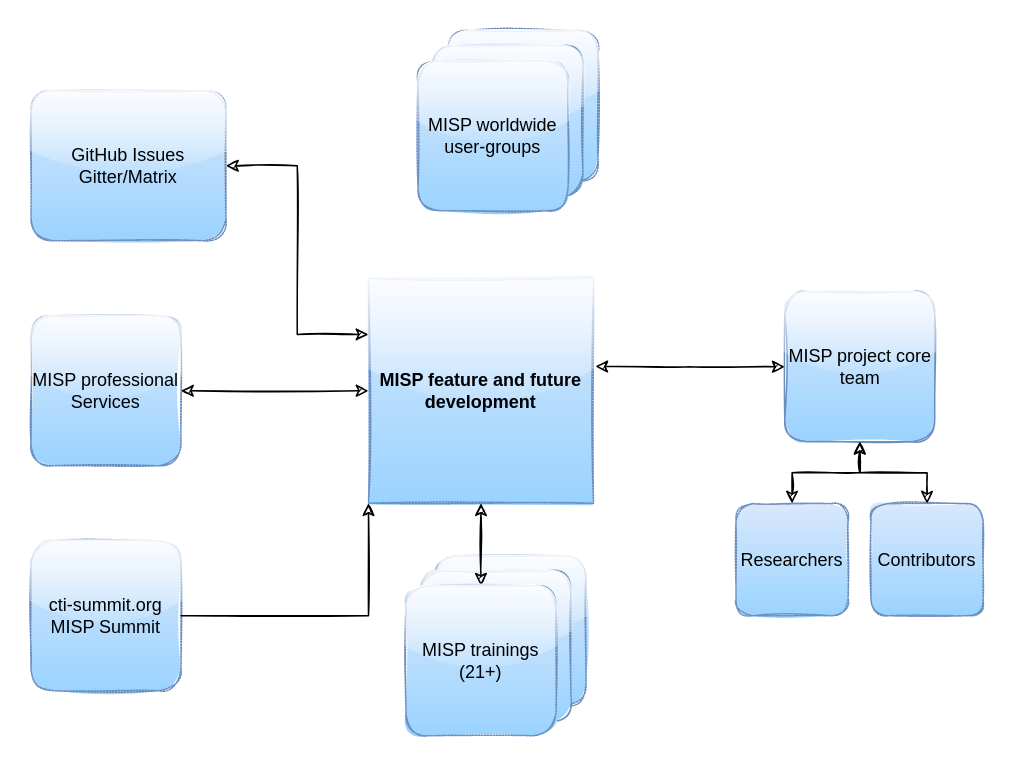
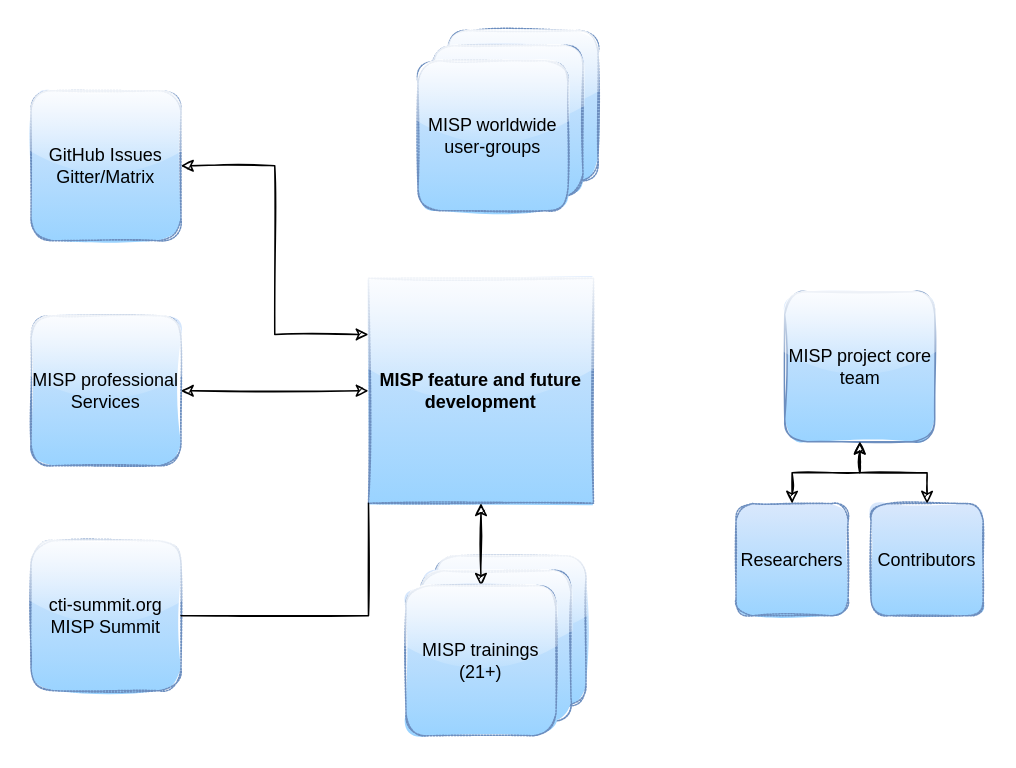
- <mxCell id="4" value="GitHub Issues Gitter/Matrix" style="whiteSpace=wrap;html=1;aspect=fixed;fillColor=#dae8fc;strokeColor=#6c8ebf;gradientColor=#99D3FF;dashed=1;dashPattern=1 1;rounded=1;glass=1;sketch=1;" vertex="1" parent="1"><mxGeometry x="20" y="60" width="130" height="100" as="geometry" /></mxCell>
+ <mxCell id="4" value="GitHub Issues Gitter/Matrix" style="whiteSpace=wrap;html=1;aspect=fixed;fillColor=#dae8fc;strokeColor=#6c8ebf;gradientColor=#99D3FF;dashed=1;dashPattern=1 1;rounded=1;glass=1;sketch=1;" vertex="1" parent="1"><mxGeometry x="20" y="60" width="100" height="100" as="geometry" /></mxCell>
- <mxCell id="9" value="" style="endArrow=classic;html=1;rounded=0;fontFamily=Titillium+Web;fontSource=https%3A%2F%2Ffonts.googleapis.com%2Fcss%3Ffamily%3DTitillium%252BWeb;entryX=1.008;entryY=0.392;entryDx=0;entryDy=0;entryPerimeter=0;startArrow=classic;startFill=1;edgeStyle=orthogonalEdgeStyle;sketch=1;" edge="1" parent="1" source="8" target="3"><mxGeometry width="50" height="50" relative="1" as="geometry"><mxPoint x="240" y="370" as="sourcePoint" /><mxPoint x="290" y="320" as="targetPoint" /></mxGeometry></mxCell>
- <mxCell id="17" value="" style="endArrow=classic;html=1;rounded=0;fontFamily=Titillium+Web;fontSource=https%3A%2F%2Ffonts.googleapis.com%2Fcss%3Ffamily%3DTitillium%252BWeb;entryX=0;entryY=1;entryDx=0;entryDy=0;startArrow=none;startFill=0;edgeStyle=orthogonalEdgeStyle;sketch=1;" edge="1" parent="1" source="14" target="3"><mxGeometry width="50" height="50" relative="1" as="geometry"><mxPoint x="240" y="370" as="sourcePoint" /><mxPoint x="290" y="320" as="targetPoint" /></mxGeometry></mxCell>
+ <mxCell id="17" value="" style="endArrow=none;html=1;rounded=0;fontFamily=Titillium+Web;fontSource=https%3A%2F%2Ffonts.googleapis.com%2Fcss%3Ffamily%3DTitillium%252BWeb;entryX=0;entryY=1;entryDx=0;entryDy=0;startArrow=none;startFill=0;edgeStyle=orthogonalEdgeStyle;sketch=1;" edge="1" parent="1" source="14" target="3"><mxGeometry width="50" height="50" relative="1" as="geometry"><mxPoint x="240" y="370" as="sourcePoint" /><mxPoint x="290" y="320" as="targetPoint" /></mxGeometry></mxCell>
